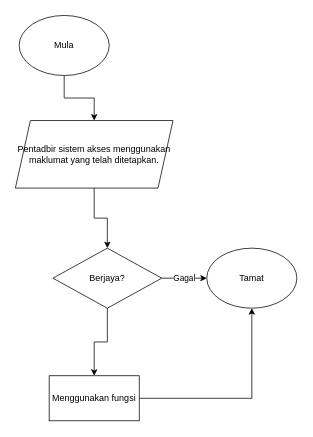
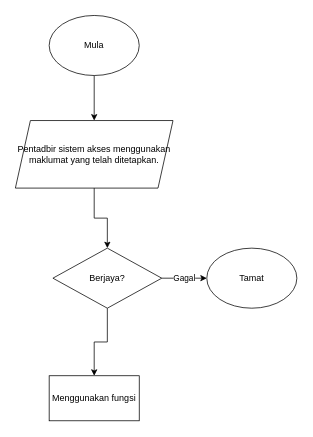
- <mxCell id="3" value="Mula" style="ellipse;whiteSpace=wrap;html=1;" parent="1" vertex="1"><mxGeometry x="25" y="20" width="120" height="80" as="geometry" /></mxCell>
+ <mxCell id="3" value="Mula" style="ellipse;whiteSpace=wrap;html=1;" parent="1" vertex="1"><mxGeometry x="65" y="20" width="120" height="80" as="geometry" /></mxCell>
- <mxCell id="8" style="edgeStyle=orthogonalEdgeStyle;rounded=0;orthogonalLoop=1;jettySize=auto;html=1;entryX=0.5;entryY=1;entryDx=0;entryDy=0;" parent="1" source="9" target="7" edge="1"><mxGeometry relative="1" as="geometry" /></mxCell>
